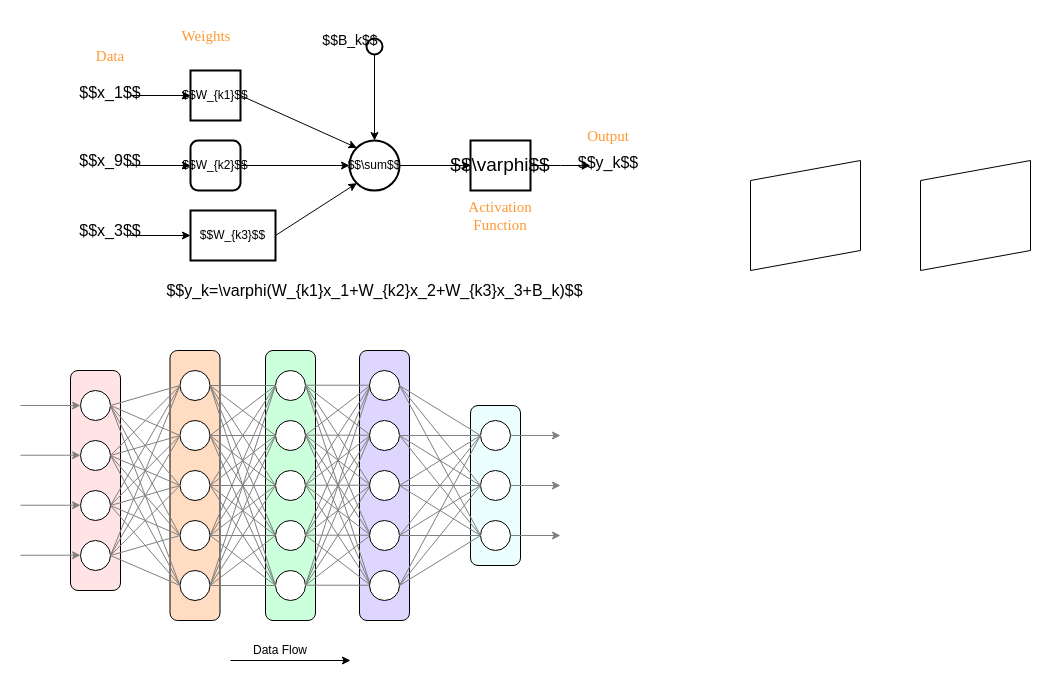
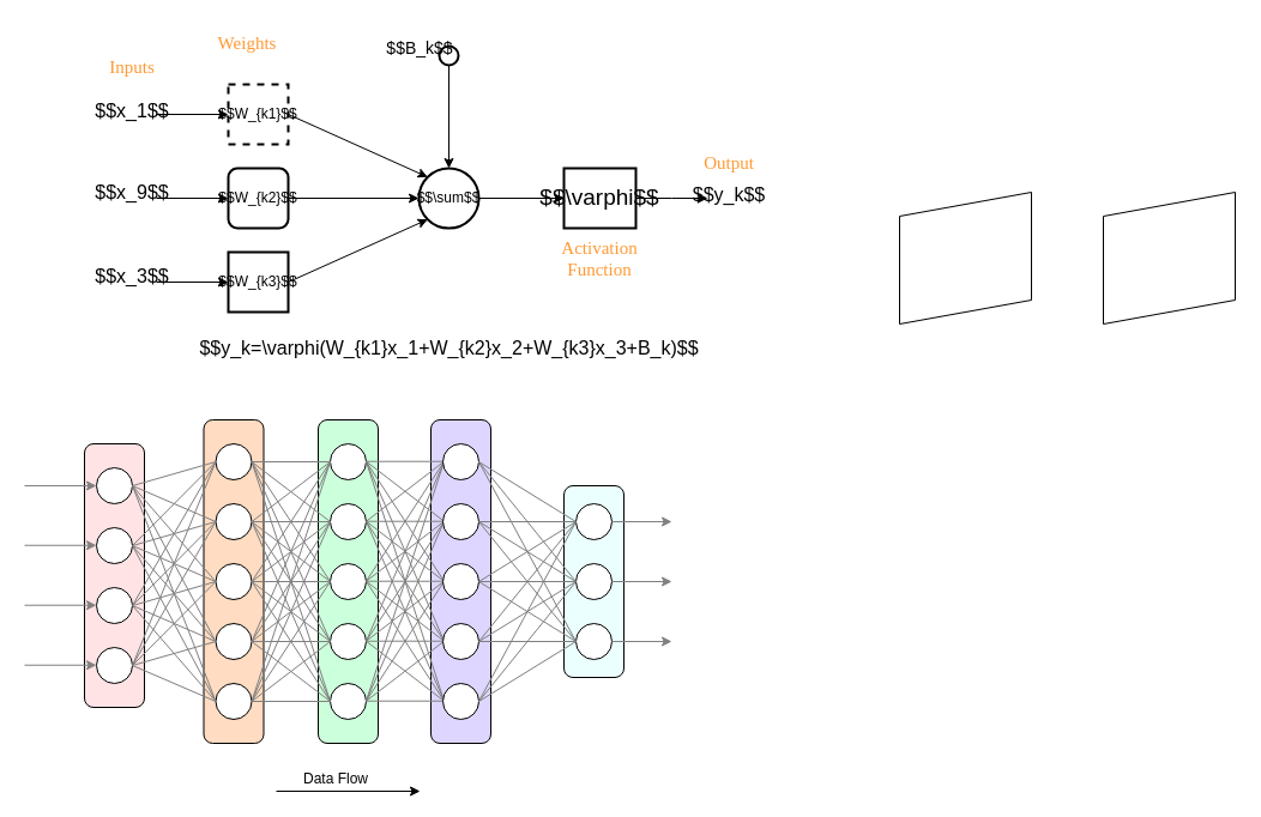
- <mxCell id="29" value="Data" style="text;html=1;align=center;verticalAlign=middle;whiteSpace=wrap;rounded=0;fontSize=15;fontColor=#FF9933;fontFamily=Comic Sans MS;" vertex="1" parent="1"><mxGeometry x="86" y="40" width="48" height="30" as="geometry" /></mxCell>
+ <mxCell id="29" value="Inputs" style="text;html=1;align=center;verticalAlign=middle;whiteSpace=wrap;rounded=0;fontSize=15;fontColor=#FF9933;fontFamily=Comic Sans MS;" vertex="1" parent="1"><mxGeometry x="86" y="40" width="48" height="30" as="geometry" /></mxCell>
- <mxCell id="9" value="$$W_{k1}$$" style="rounded=0;whiteSpace=wrap;html=1;strokeWidth=2;" vertex="1" parent="1"><mxGeometry x="190" y="70" width="50" height="50" as="geometry" /></mxCell>
+ <mxCell id="9" value="$$W_{k1}$$" style="rounded=0;whiteSpace=wrap;html=1;strokeWidth=2;dashed=1;" vertex="1" parent="1"><mxGeometry x="190" y="70" width="50" height="50" as="geometry" /></mxCell>
- <mxCell id="11" value="$$W_{k3}$$" style="rounded=0;whiteSpace=wrap;html=1;strokeWidth=2;" vertex="1" parent="1"><mxGeometry x="190" y="210" width="85" height="50" as="geometry" /></mxCell>
+ <mxCell id="11" value="$$W_{k3}$$" style="rounded=0;whiteSpace=wrap;html=1;strokeWidth=2;" vertex="1" parent="1"><mxGeometry x="190" y="210" width="50" height="50" as="geometry" /></mxCell>
